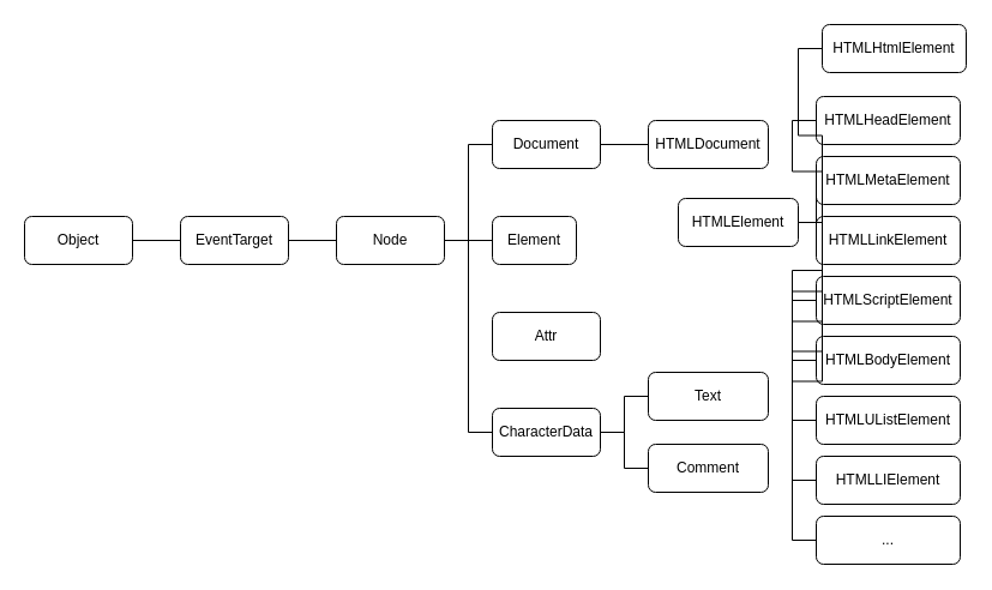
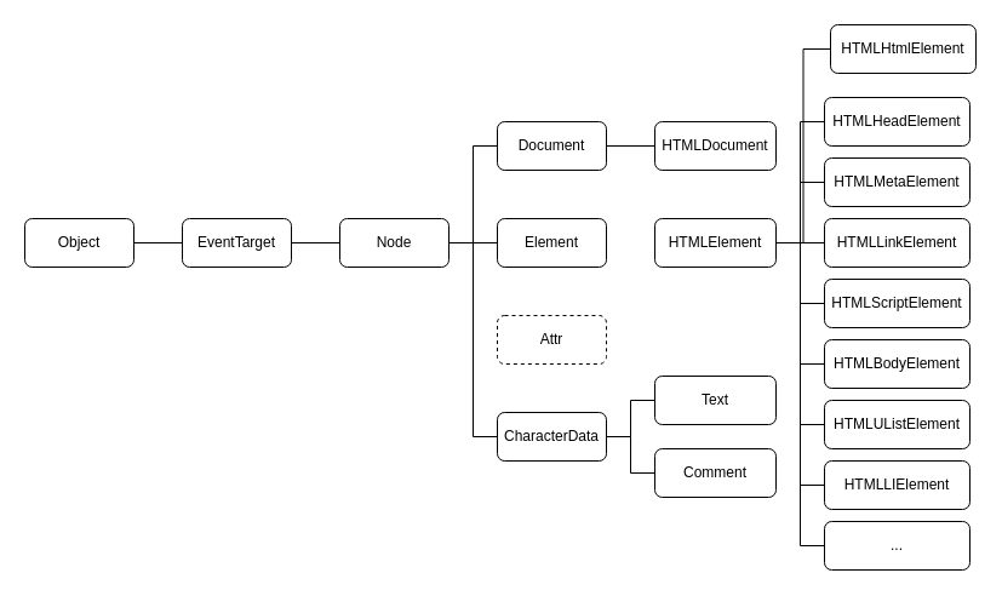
- <mxCell id="20" value="HTMLElement" style="rounded=1;whiteSpace=wrap;html=1;" vertex="1" parent="1"><mxGeometry x="565" y="165" width="100" height="40" as="geometry" /></mxCell>
+ <mxCell id="20" value="HTMLElement" style="rounded=1;whiteSpace=wrap;html=1;" vertex="1" parent="1"><mxGeometry x="540" y="180" width="100" height="40" as="geometry" /></mxCell>
- <mxCell id="24" value="Element" style="rounded=1;whiteSpace=wrap;html=1;" vertex="1" parent="1"><mxGeometry x="410" y="180" width="70" height="40" as="geometry" /></mxCell>
+ <mxCell id="24" value="Element" style="rounded=1;whiteSpace=wrap;html=1;" vertex="1" parent="1"><mxGeometry x="410" y="180" width="90" height="40" as="geometry" /></mxCell>
- <mxCell id="25" value="Attr" style="rounded=1;whiteSpace=wrap;html=1;" vertex="1" parent="1"><mxGeometry x="410" y="260" width="90" height="40" as="geometry" /></mxCell>
+ <mxCell id="25" value="Attr" style="rounded=1;whiteSpace=wrap;html=1;dashed=1;" vertex="1" parent="1"><mxGeometry x="410" y="260" width="90" height="40" as="geometry" /></mxCell>
